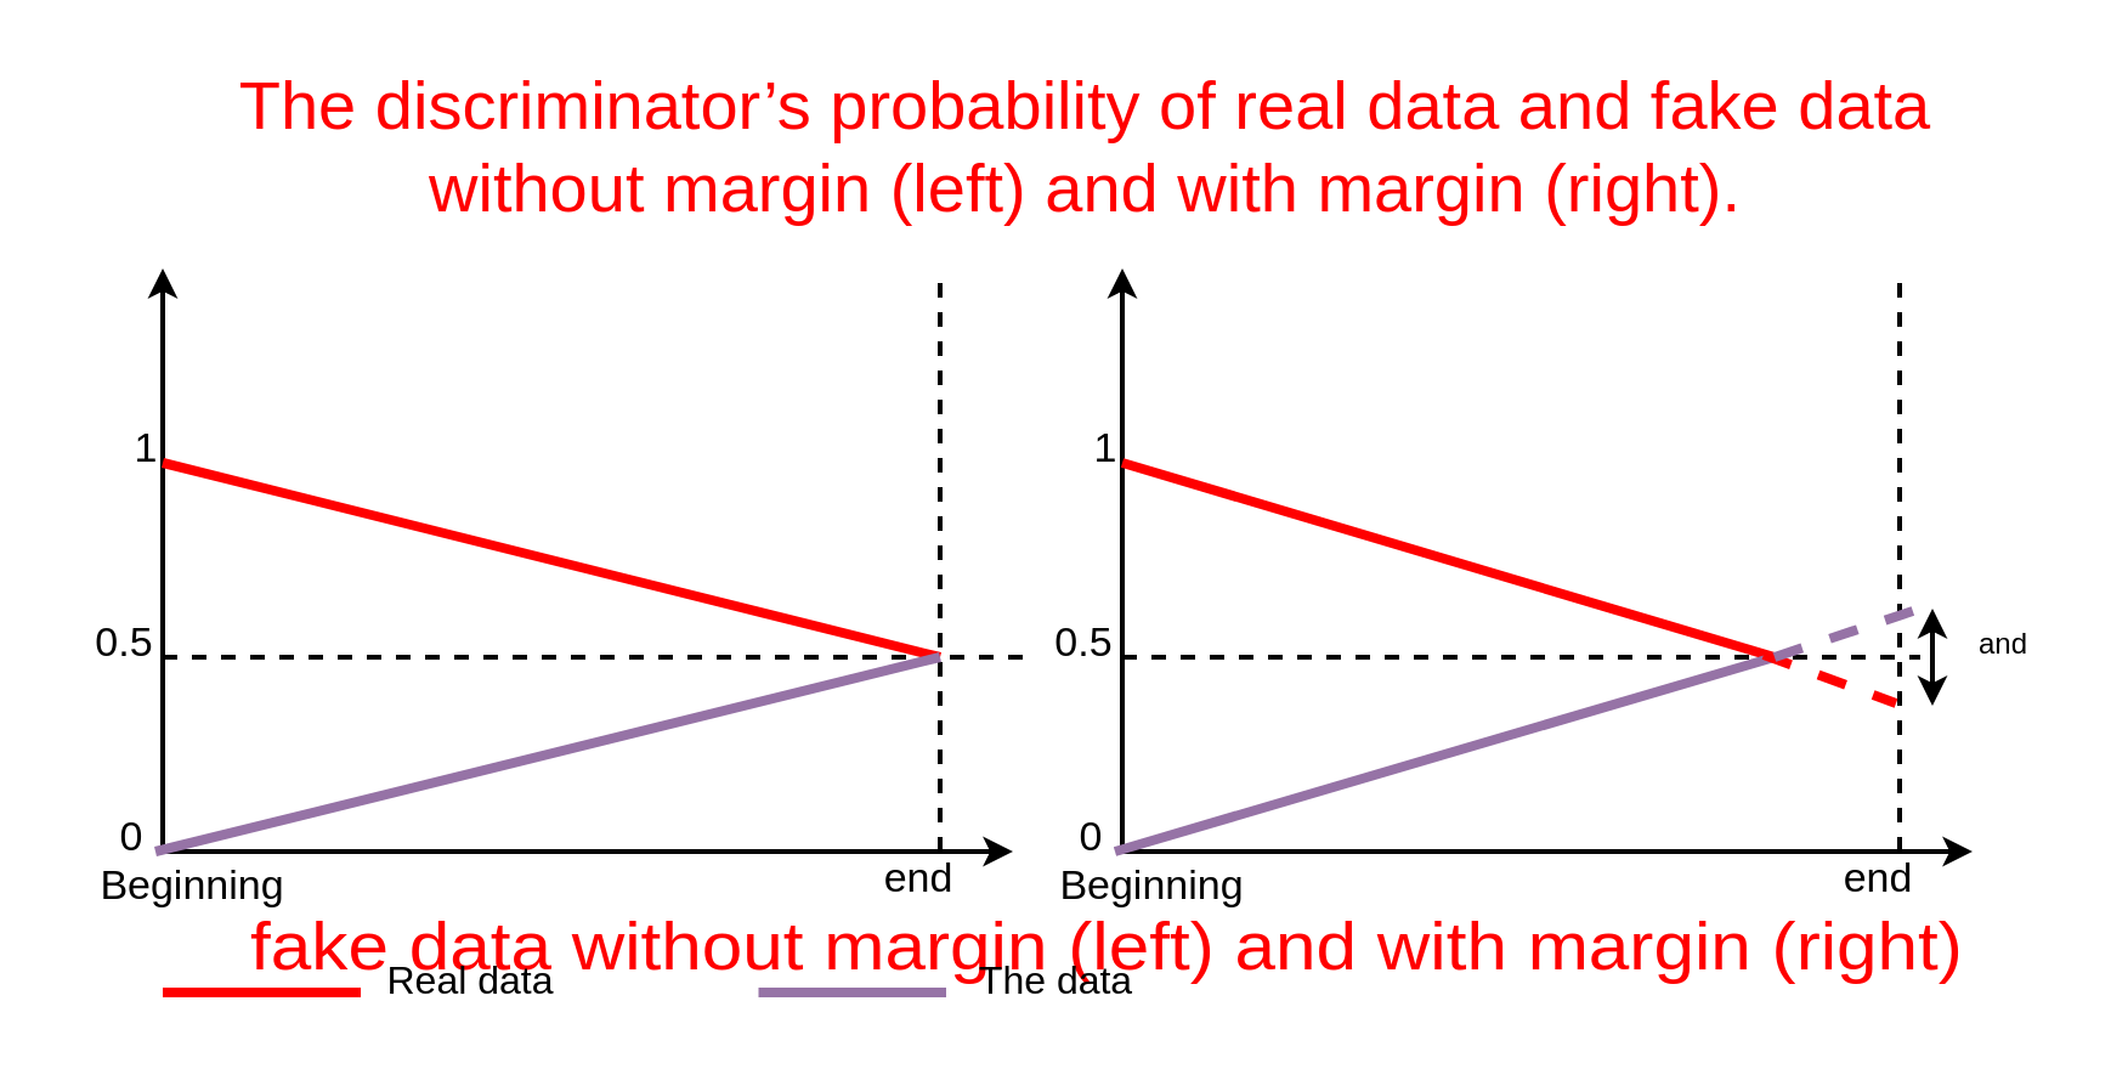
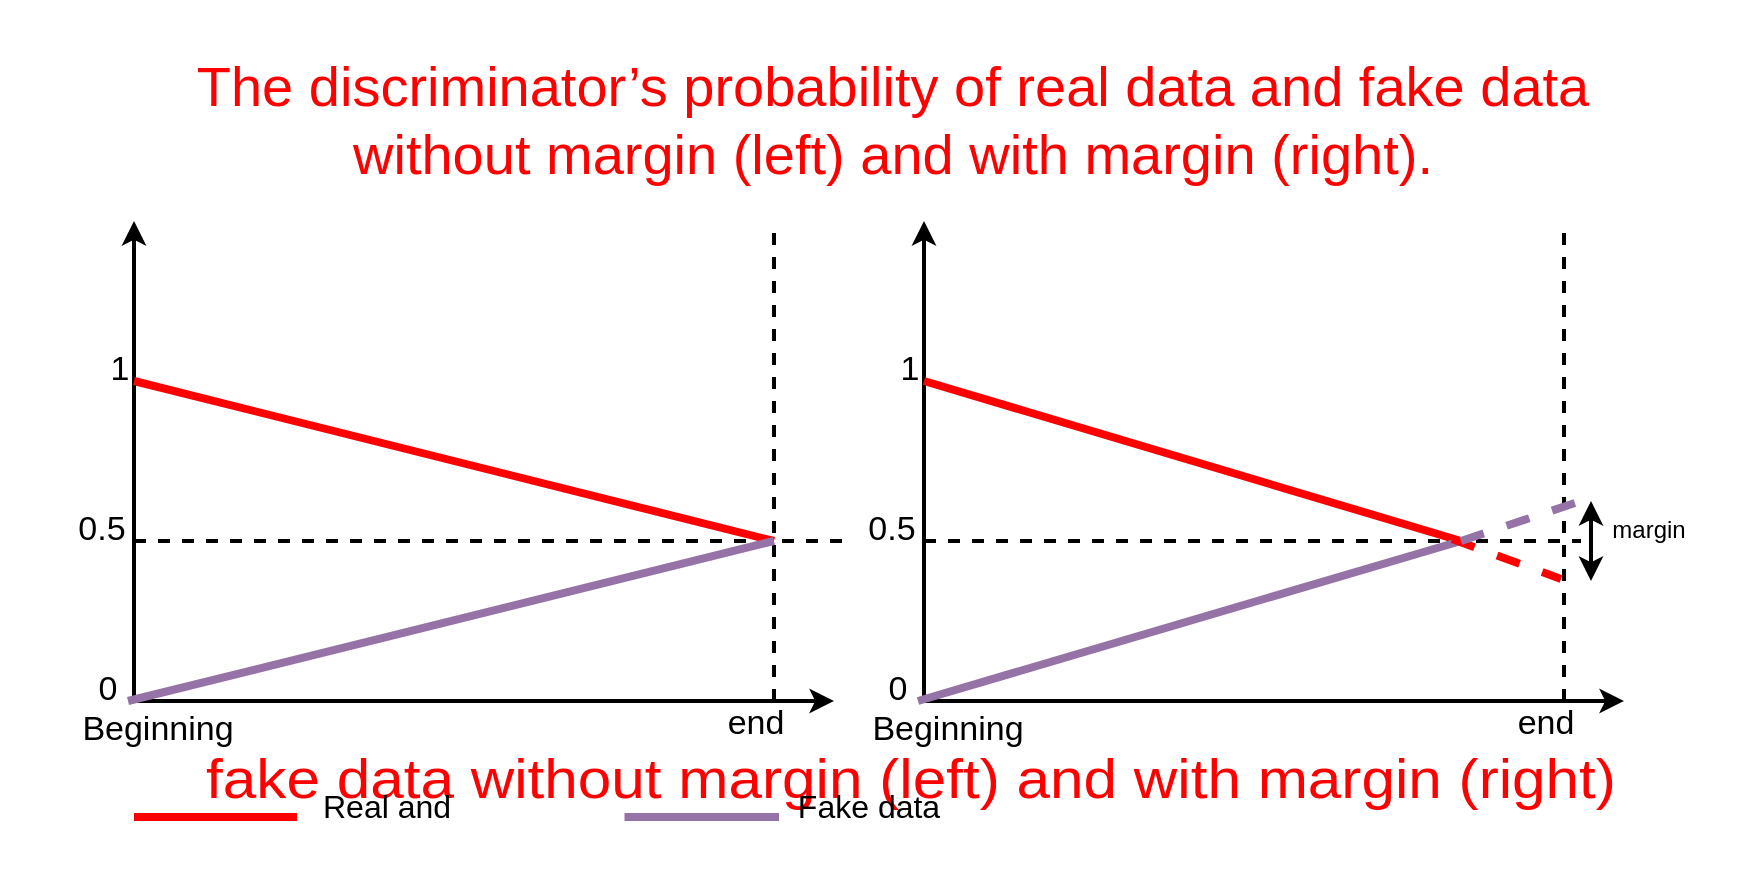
- <mxCell id="26" value="and" style="text;html=1;align=center;verticalAlign=middle;resizable=0;points=[];autosize=1;strokeColor=none;fillColor=none;" vertex="1" parent="1"><mxGeometry x="794" y="250" width="60" height="30" as="geometry" /></mxCell>
+ <mxCell id="26" value="margin" style="text;html=1;align=center;verticalAlign=middle;resizable=0;points=[];autosize=1;strokeColor=none;fillColor=none;" vertex="1" parent="1"><mxGeometry x="794" y="250" width="60" height="30" as="geometry" /></mxCell>
- <mxCell id="31" value="&lt;font style=&quot;font-size: 16px;&quot;&gt;Real data&lt;/font&gt;" style="text;html=1;align=center;verticalAlign=middle;resizable=0;points=[];autosize=1;strokeColor=none;fillColor=none;" vertex="1" parent="1"><mxGeometry x="148" y="388" width="90" height="30" as="geometry" /></mxCell>
+ <mxCell id="31" value="&lt;font style=&quot;font-size: 16px;&quot;&gt;Real and&lt;/font&gt;" style="text;html=1;align=center;verticalAlign=middle;resizable=0;points=[];autosize=1;strokeColor=none;fillColor=none;" vertex="1" parent="1"><mxGeometry x="148" y="388" width="90" height="30" as="geometry" /></mxCell>
- <mxCell id="32" value="&lt;font style=&quot;font-size: 16px;&quot;&gt;The data&lt;/font&gt;" style="text;html=1;align=center;verticalAlign=middle;resizable=0;points=[];autosize=1;strokeColor=none;fillColor=none;" vertex="1" parent="1"><mxGeometry x="388.5" y="388" width="90" height="30" as="geometry" /></mxCell>
+ <mxCell id="32" value="&lt;font style=&quot;font-size: 16px;&quot;&gt;Fake data&lt;/font&gt;" style="text;html=1;align=center;verticalAlign=middle;resizable=0;points=[];autosize=1;strokeColor=none;fillColor=none;" vertex="1" parent="1"><mxGeometry x="388.5" y="388" width="90" height="30" as="geometry" /></mxCell>
